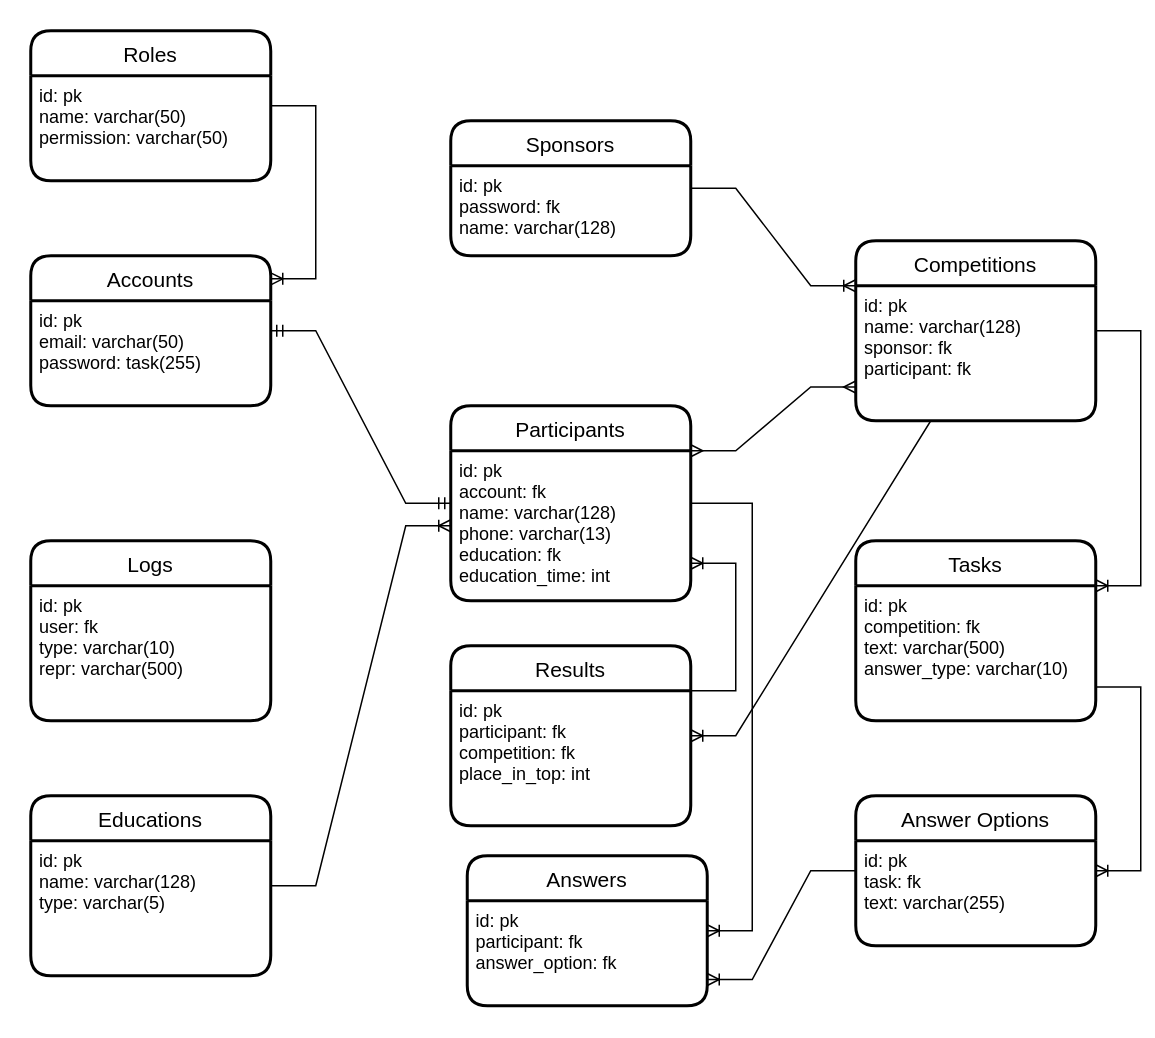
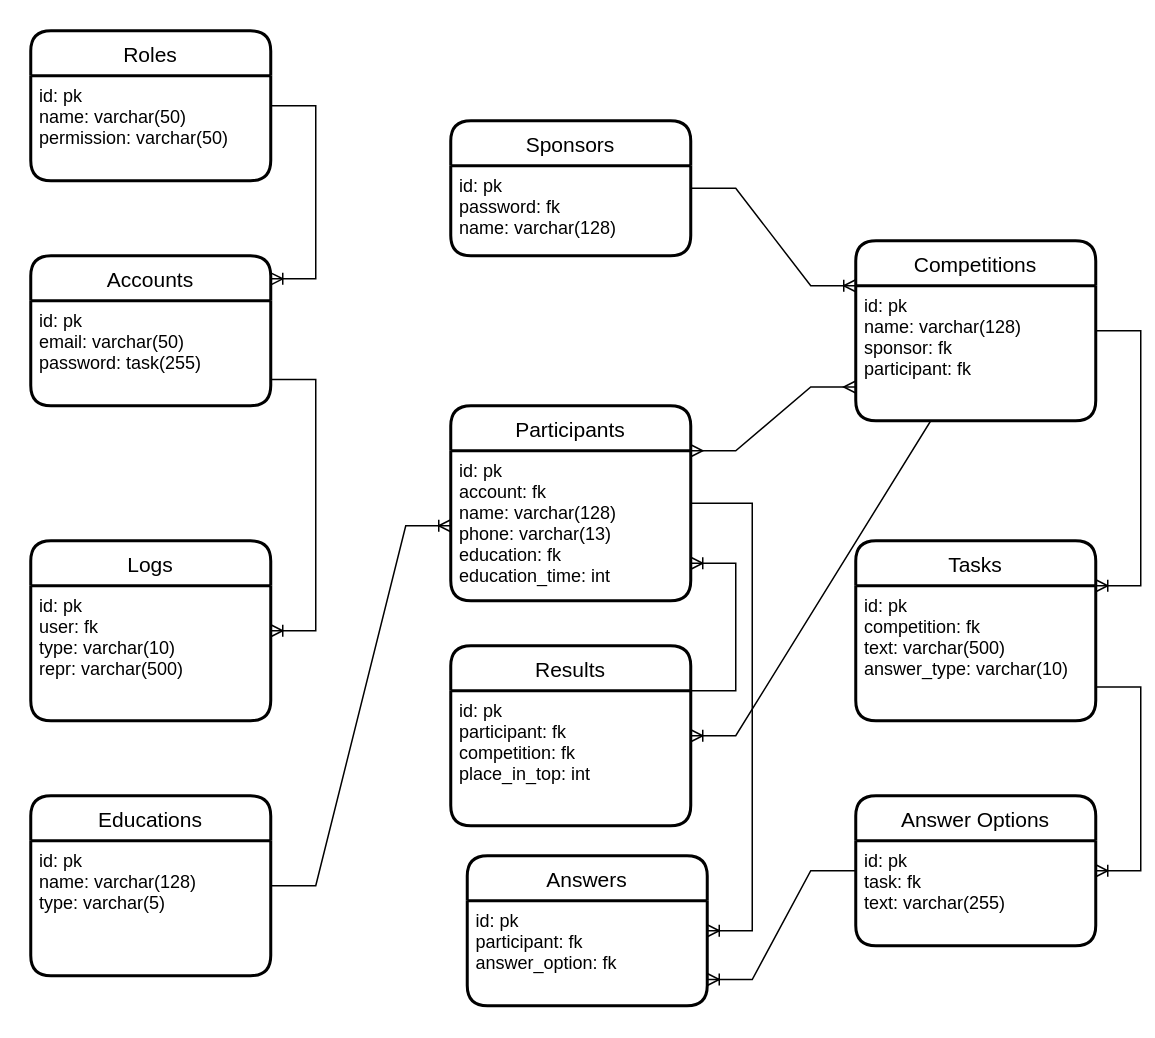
- <mxCell id="26" value="" style="edgeStyle=entityRelationEdgeStyle;fontSize=12;html=1;endArrow=ERmandOne;startArrow=ERmandOne;rounded=0;" edge="1" parent="1" source="20" target="4"><mxGeometry width="100" height="100" relative="1" as="geometry"><mxPoint x="380" y="320" as="sourcePoint" /><mxPoint x="480" y="220" as="targetPoint" /></mxGeometry></mxCell>
+ <mxCell id="25" value="" style="edgeStyle=entityRelationEdgeStyle;fontSize=12;html=1;endArrow=ERoneToMany;rounded=0;exitX=1;exitY=0.75;exitDx=0;exitDy=0;" edge="1" parent="1" source="5" target="18"><mxGeometry width="100" height="100" relative="1" as="geometry"><mxPoint x="400" y="410" as="sourcePoint" /><mxPoint x="500" y="310" as="targetPoint" /></mxGeometry></mxCell>
